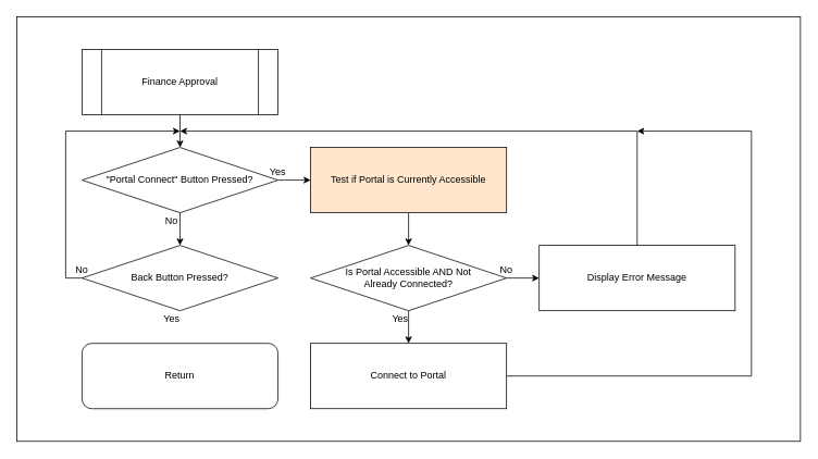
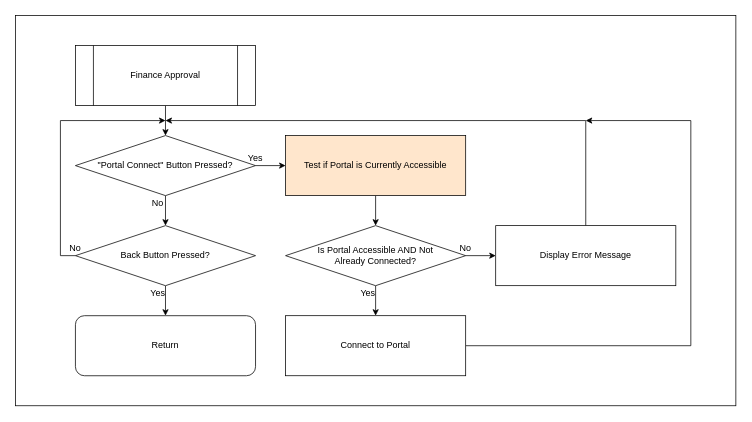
+ <mxCell id="17" style="edgeStyle=orthogonalEdgeStyle;rounded=0;orthogonalLoop=1;jettySize=auto;html=1;exitX=0.5;exitY=1;exitDx=0;exitDy=0;" edge="1" parent="1" source="19" target="16"><mxGeometry relative="1" as="geometry" /></mxCell>
